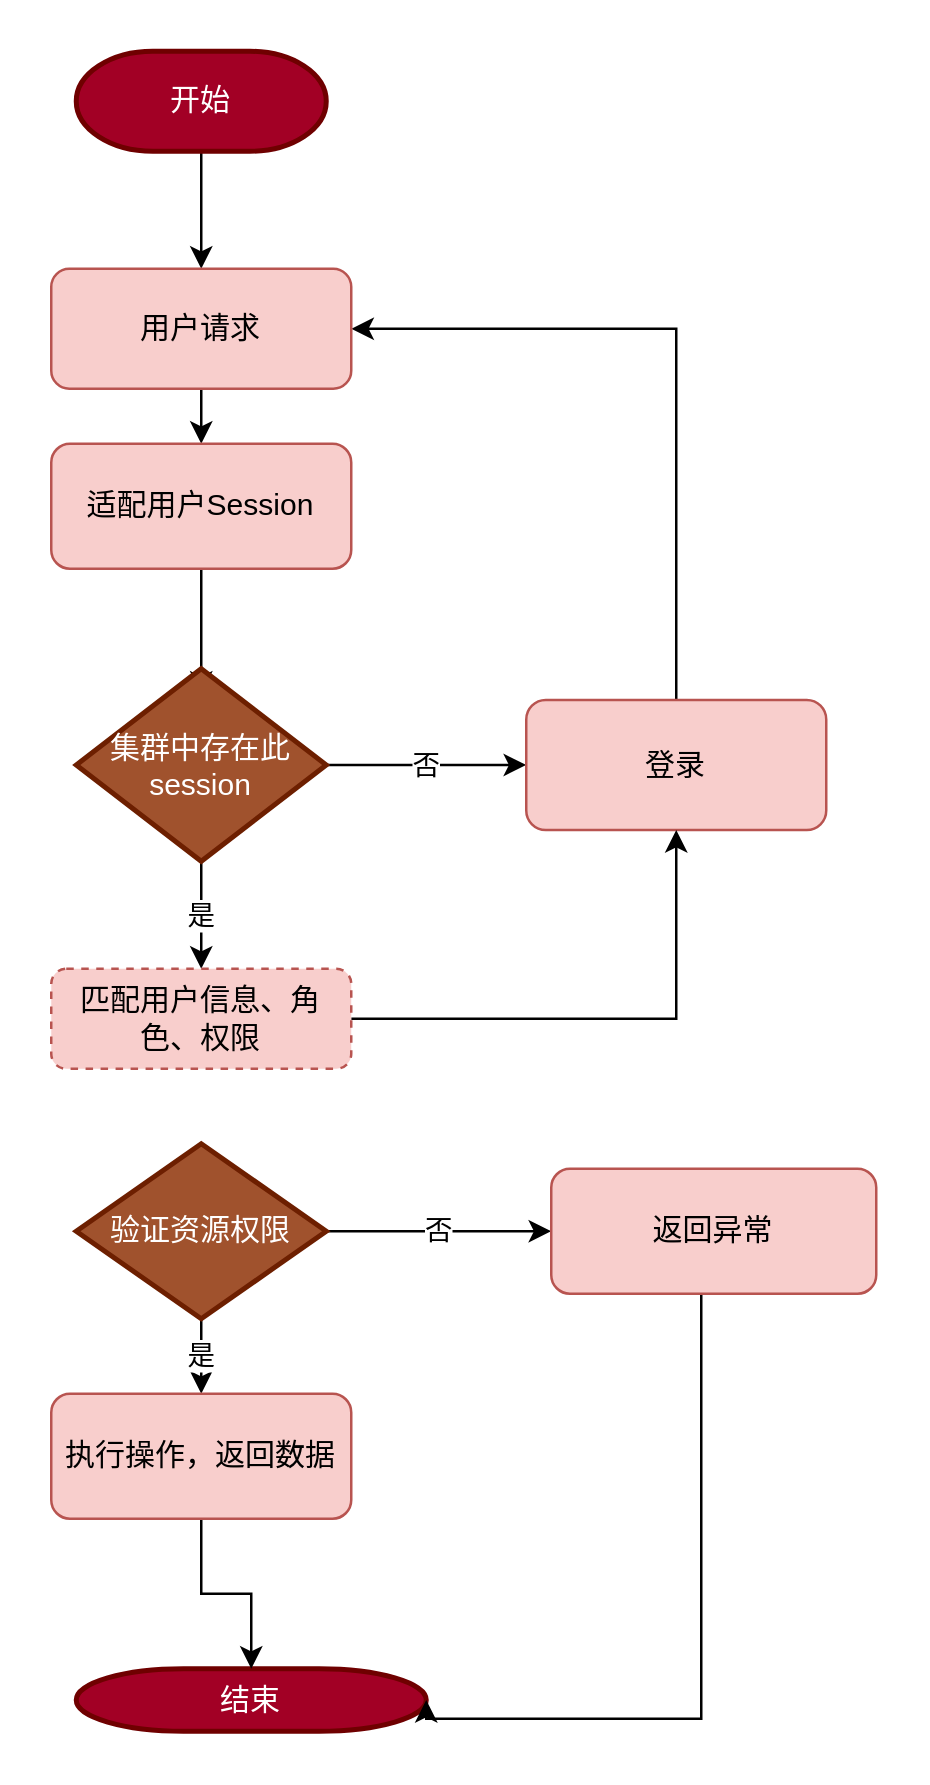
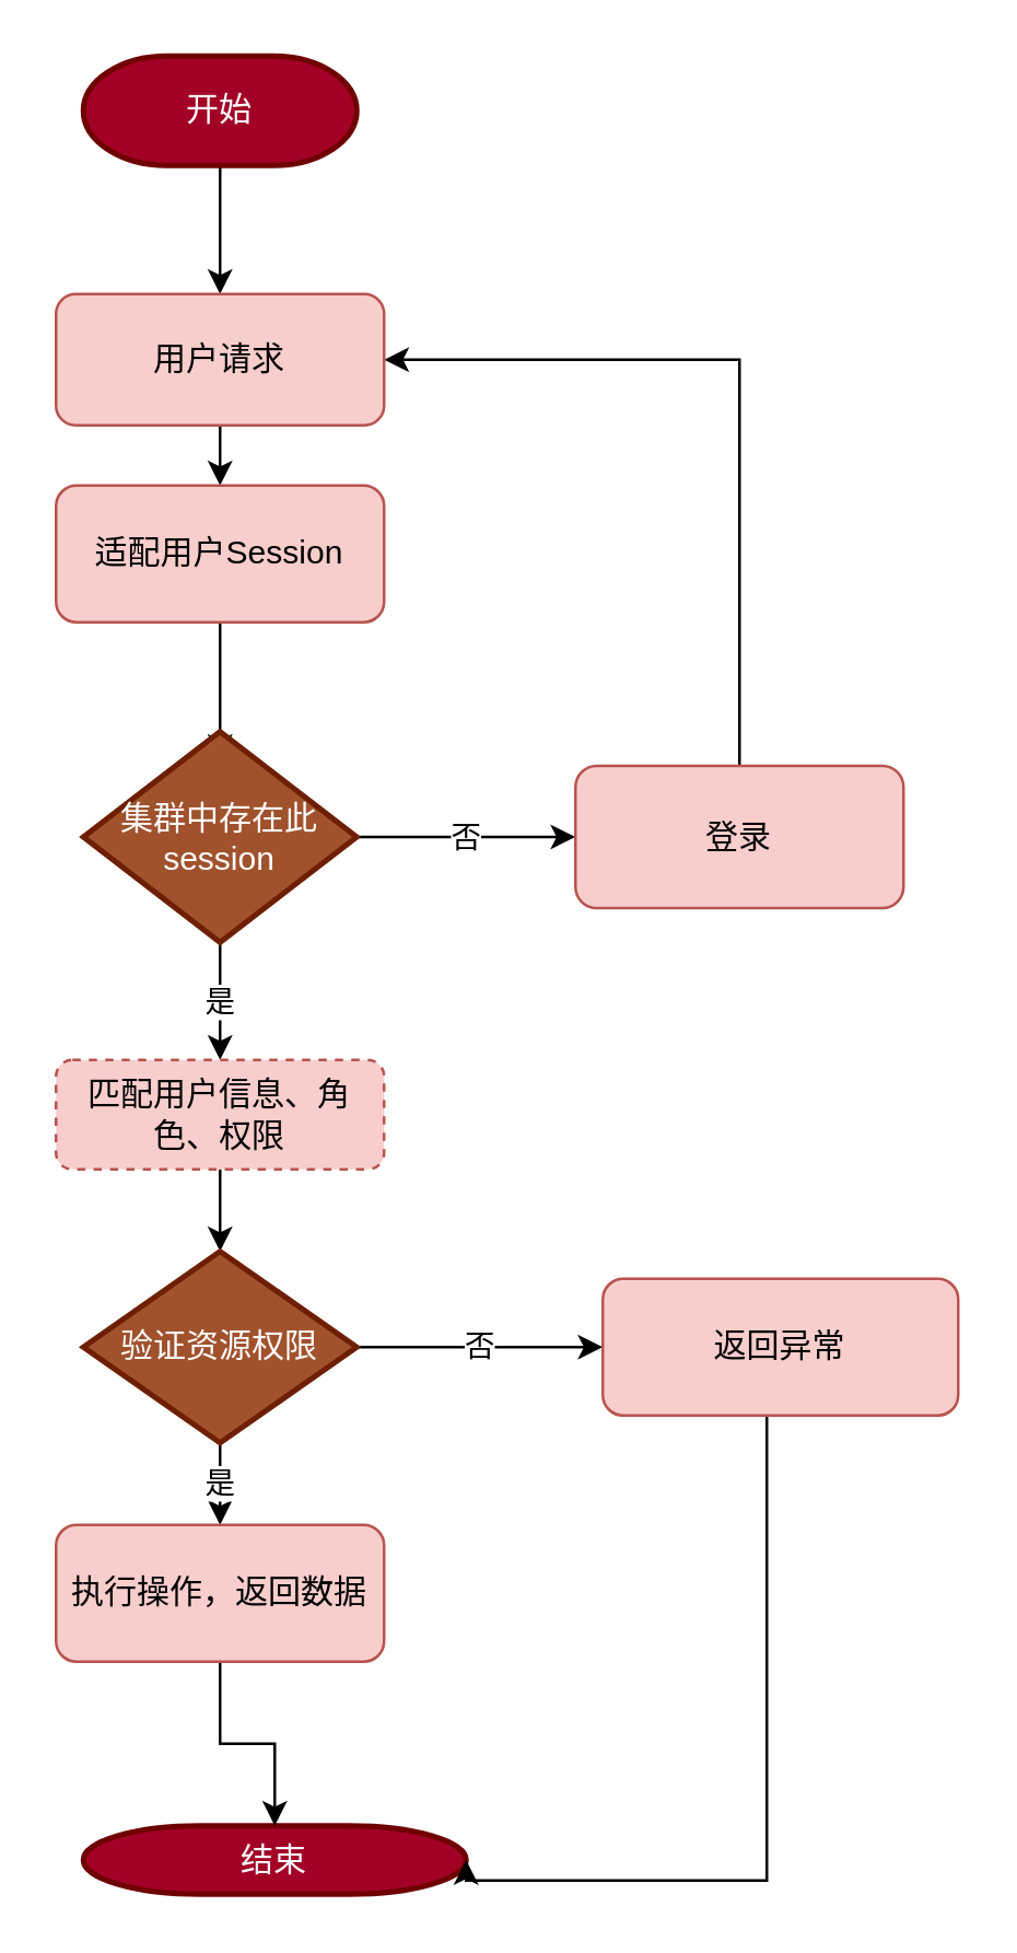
- <mxCell id="14" style="edgeStyle=orthogonalEdgeStyle;rounded=0;orthogonalLoop=1;jettySize=auto;html=1;" edge="1" parent="1" source="15" target="13"><mxGeometry relative="1" as="geometry"><mxPoint x="80" y="477" as="targetPoint" /></mxGeometry></mxCell>
+ <mxCell id="14" style="edgeStyle=orthogonalEdgeStyle;rounded=0;orthogonalLoop=1;jettySize=auto;html=1;" edge="1" parent="1" source="15" target="18"><mxGeometry relative="1" as="geometry"><mxPoint x="80" y="477" as="targetPoint" /></mxGeometry></mxCell>
